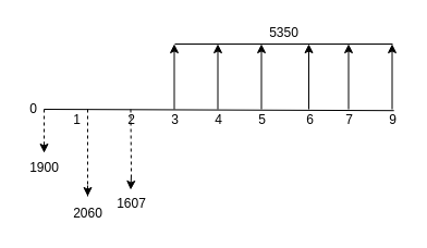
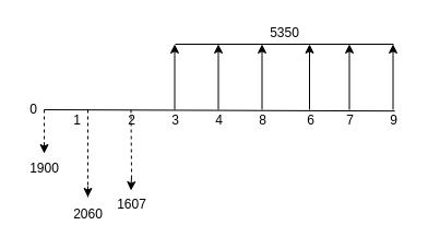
- <mxCell id="8" value="5" style="text;html=1;align=center;verticalAlign=middle;resizable=0;points=[];autosize=1;" vertex="1" parent="1"><mxGeometry x="230" y="100" width="20" height="20" as="geometry" /></mxCell>
+ <mxCell id="8" value="8" style="text;html=1;align=center;verticalAlign=middle;resizable=0;points=[];autosize=1;" vertex="1" parent="1"><mxGeometry x="230" y="100" width="20" height="20" as="geometry" /></mxCell>
